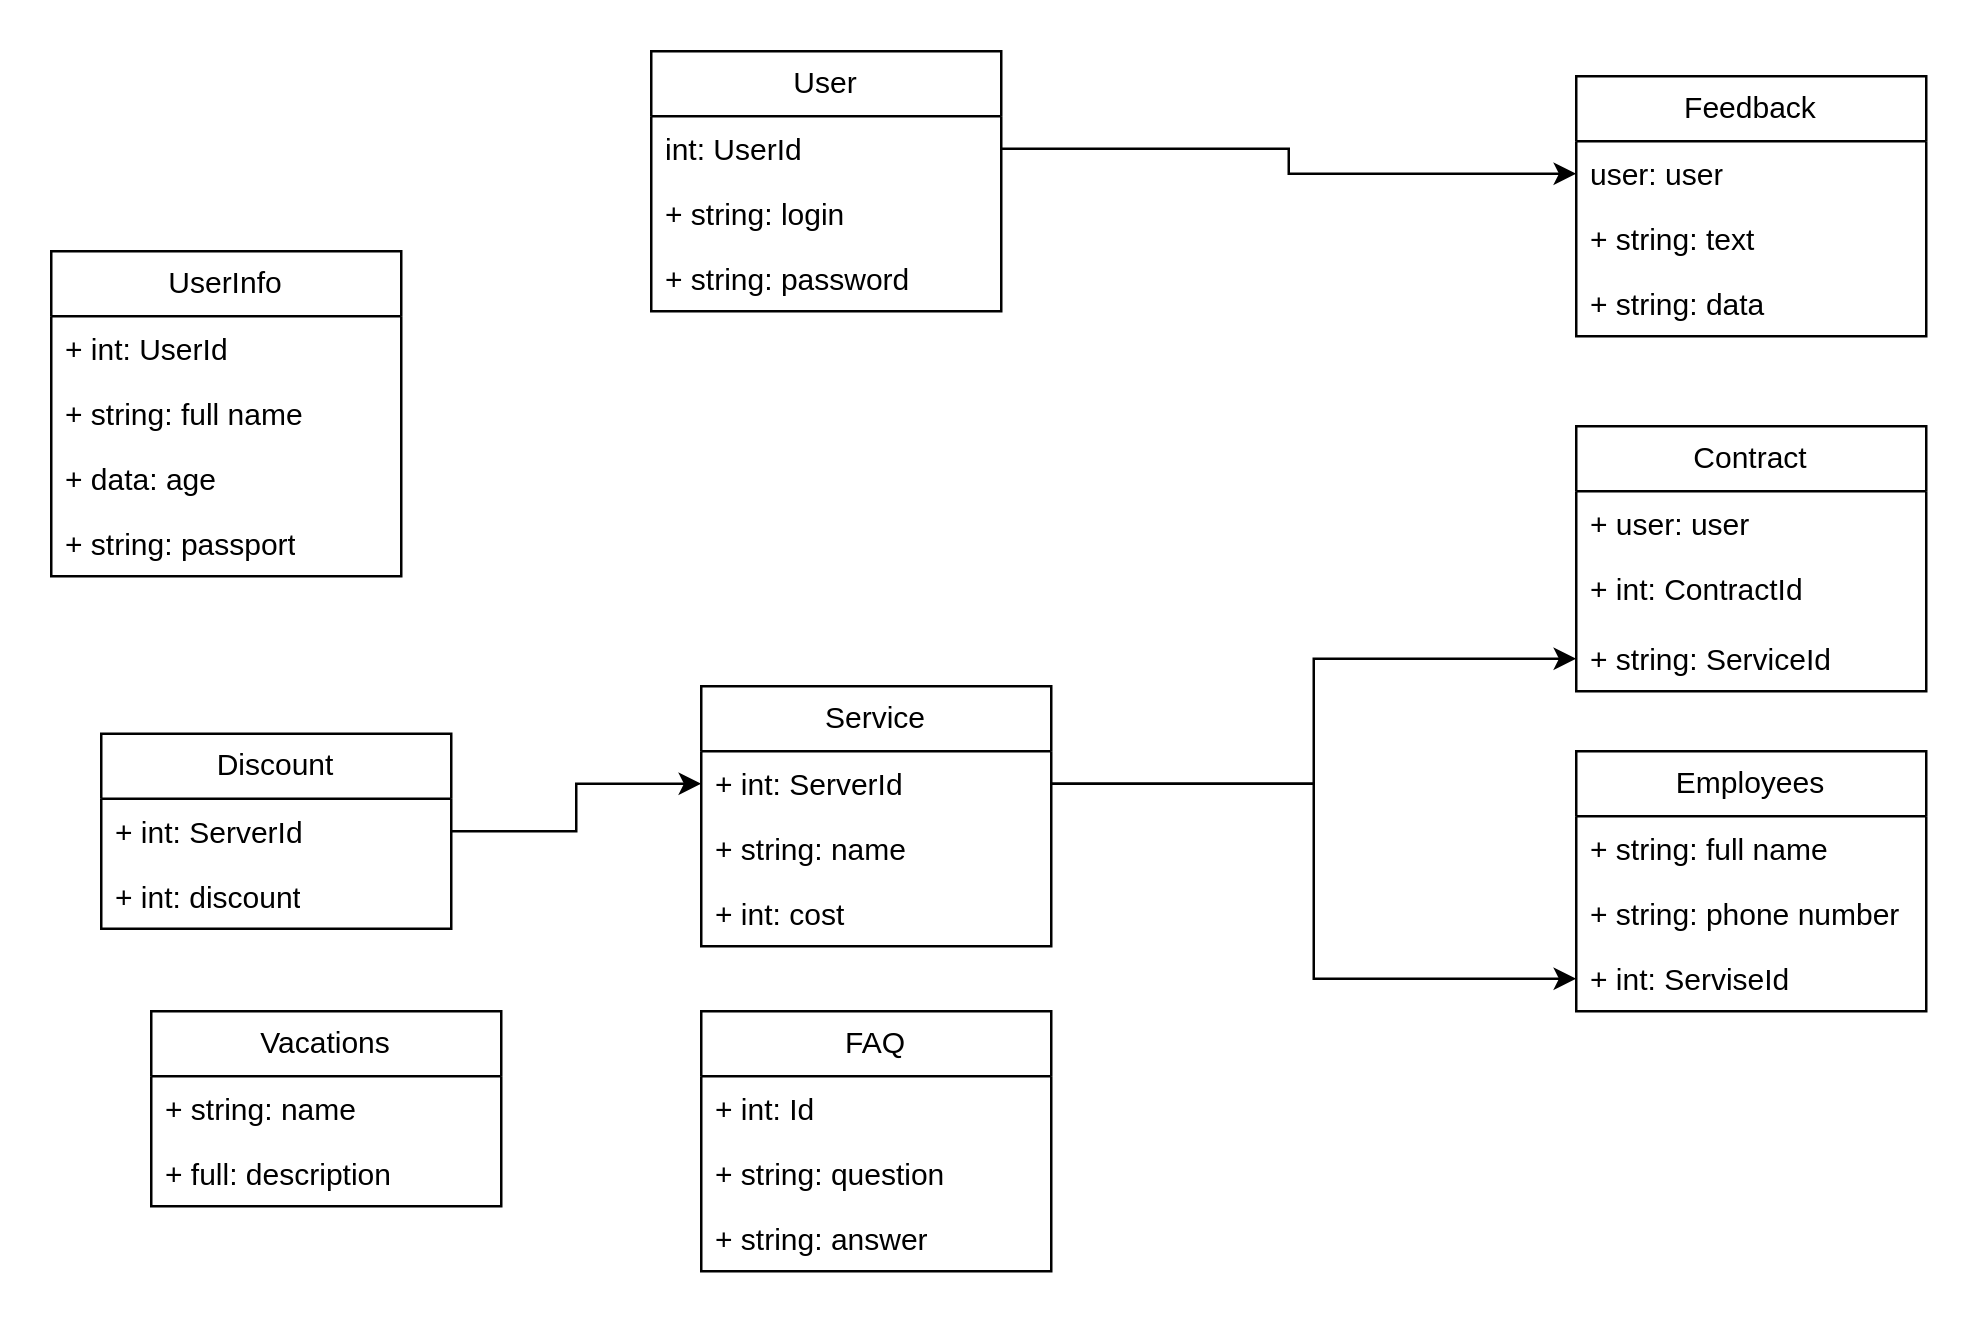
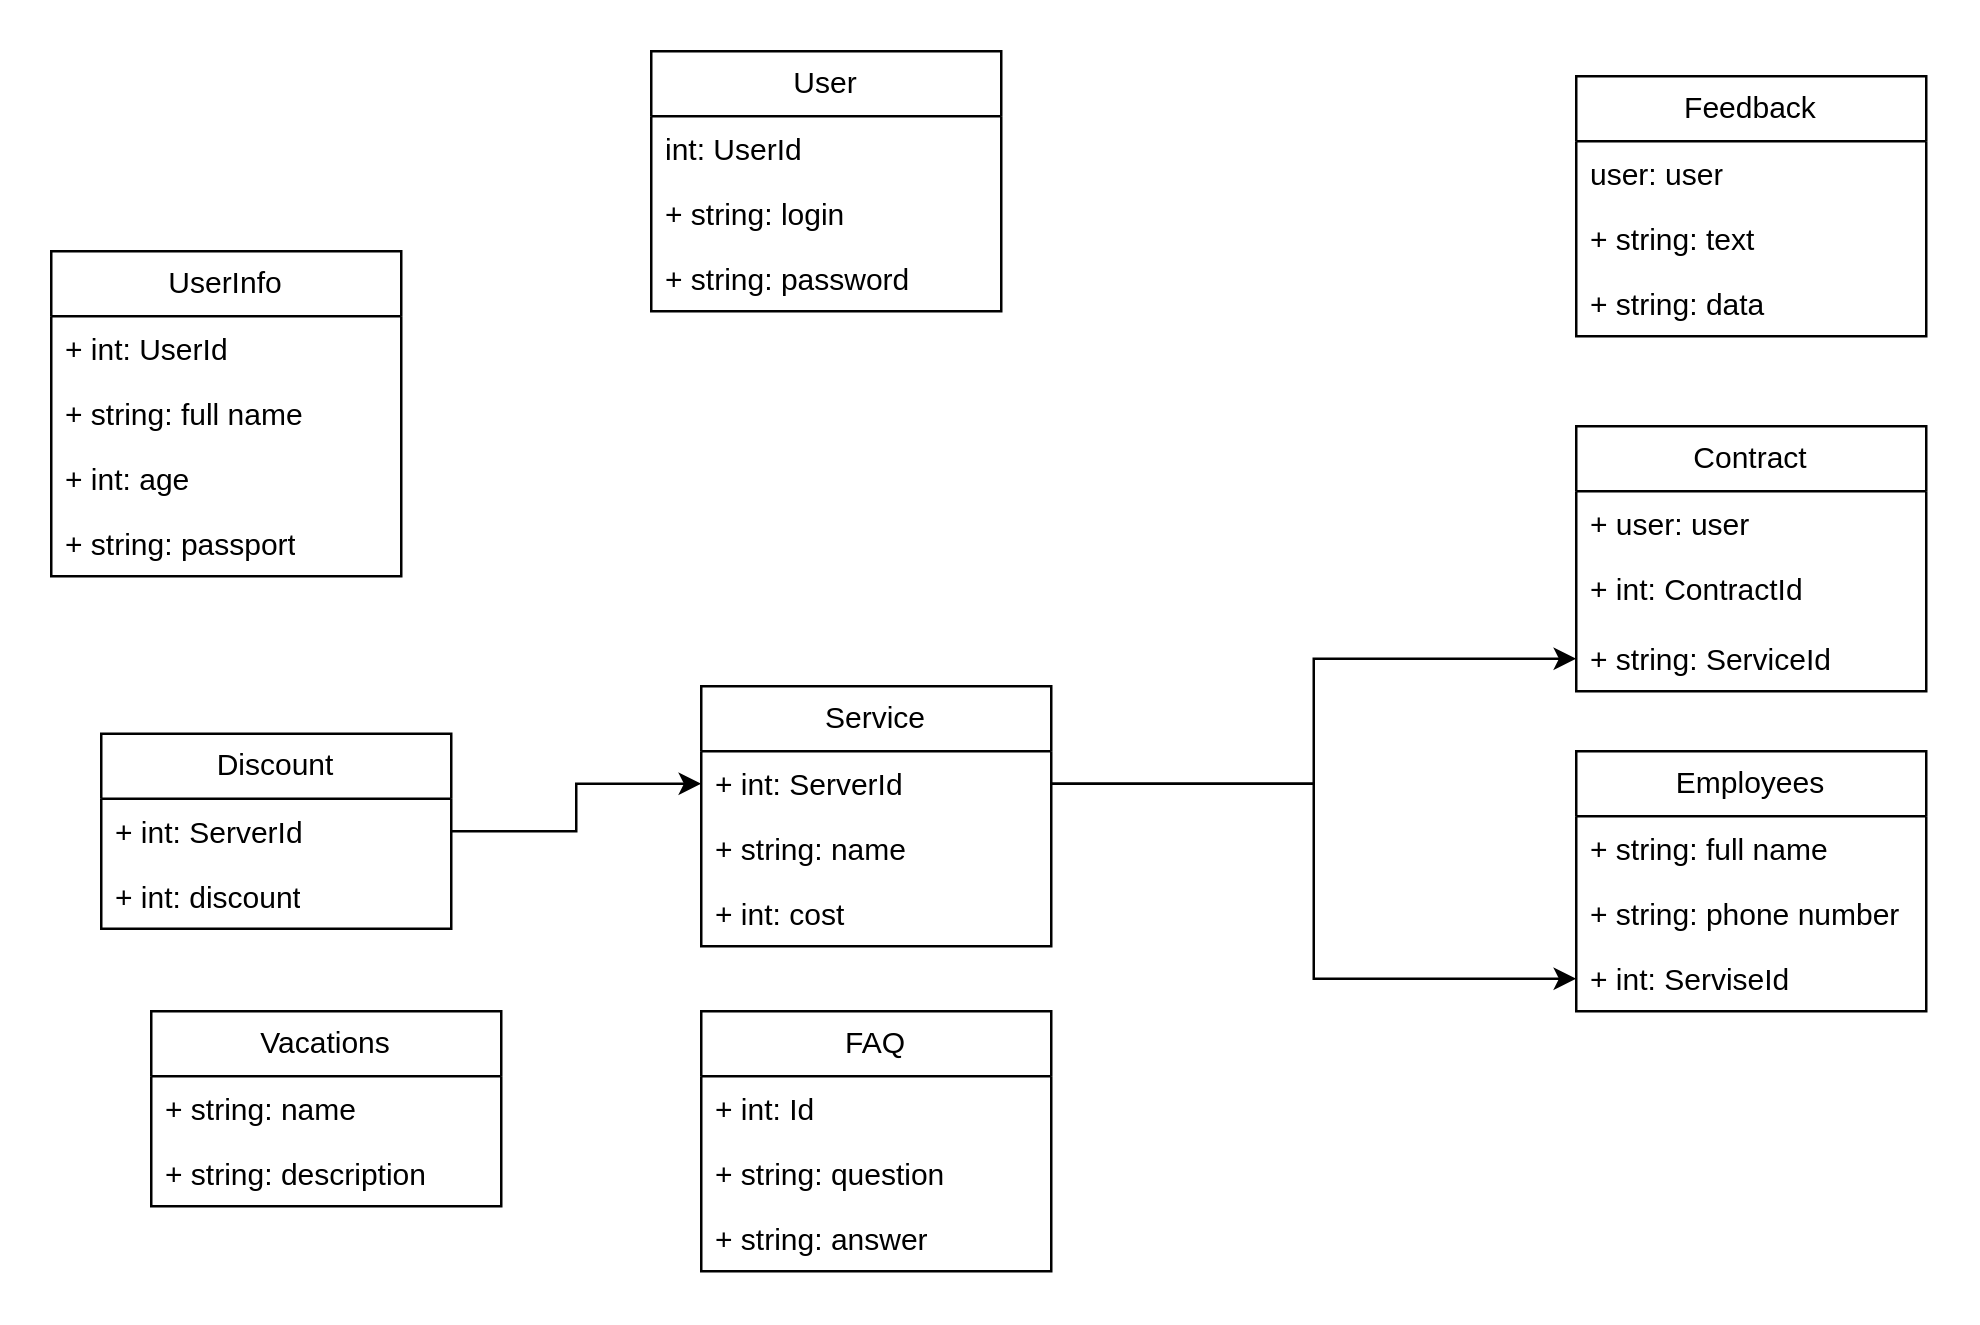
- <mxCell id="37" style="edgeStyle=orthogonalEdgeStyle;rounded=0;orthogonalLoop=1;jettySize=auto;html=1;entryX=0;entryY=0.5;entryDx=0;entryDy=0;" parent="1" source="8" target="34" edge="1"><mxGeometry relative="1" as="geometry" /></mxCell>
- <mxCell id="5" value="+ data: age" style="text;strokeColor=none;fillColor=none;align=left;verticalAlign=top;spacingLeft=4;spacingRight=4;overflow=hidden;rotatable=0;points=[[0,0.5],[1,0.5]];portConstraint=eastwest;whiteSpace=wrap;html=1;" parent="2" vertex="1"><mxGeometry y="78" width="140" height="26" as="geometry" /></mxCell>
+ <mxCell id="5" value="+ int: age" style="text;strokeColor=none;fillColor=none;align=left;verticalAlign=top;spacingLeft=4;spacingRight=4;overflow=hidden;rotatable=0;points=[[0,0.5],[1,0.5]];portConstraint=eastwest;whiteSpace=wrap;html=1;" parent="2" vertex="1"><mxGeometry y="78" width="140" height="26" as="geometry" /></mxCell>
- <mxCell id="40" value="+ full: description" style="text;strokeColor=none;fillColor=none;align=left;verticalAlign=top;spacingLeft=4;spacingRight=4;overflow=hidden;rotatable=0;points=[[0,0.5],[1,0.5]];portConstraint=eastwest;whiteSpace=wrap;html=1;" parent="38" vertex="1"><mxGeometry y="52" width="140" height="26" as="geometry" /></mxCell>
+ <mxCell id="40" value="+ string: description" style="text;strokeColor=none;fillColor=none;align=left;verticalAlign=top;spacingLeft=4;spacingRight=4;overflow=hidden;rotatable=0;points=[[0,0.5],[1,0.5]];portConstraint=eastwest;whiteSpace=wrap;html=1;" parent="38" vertex="1"><mxGeometry y="52" width="140" height="26" as="geometry" /></mxCell>
